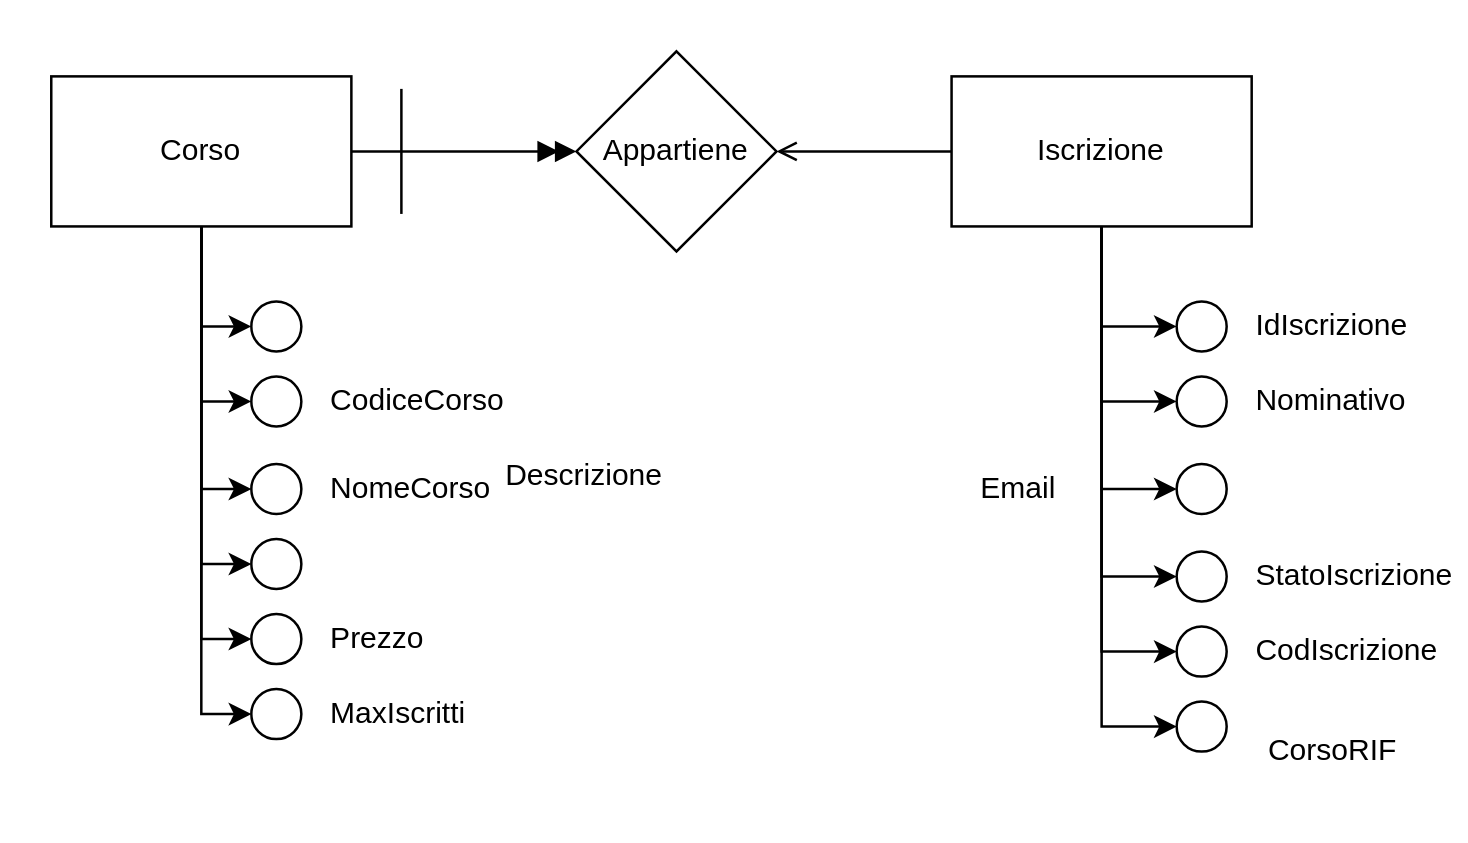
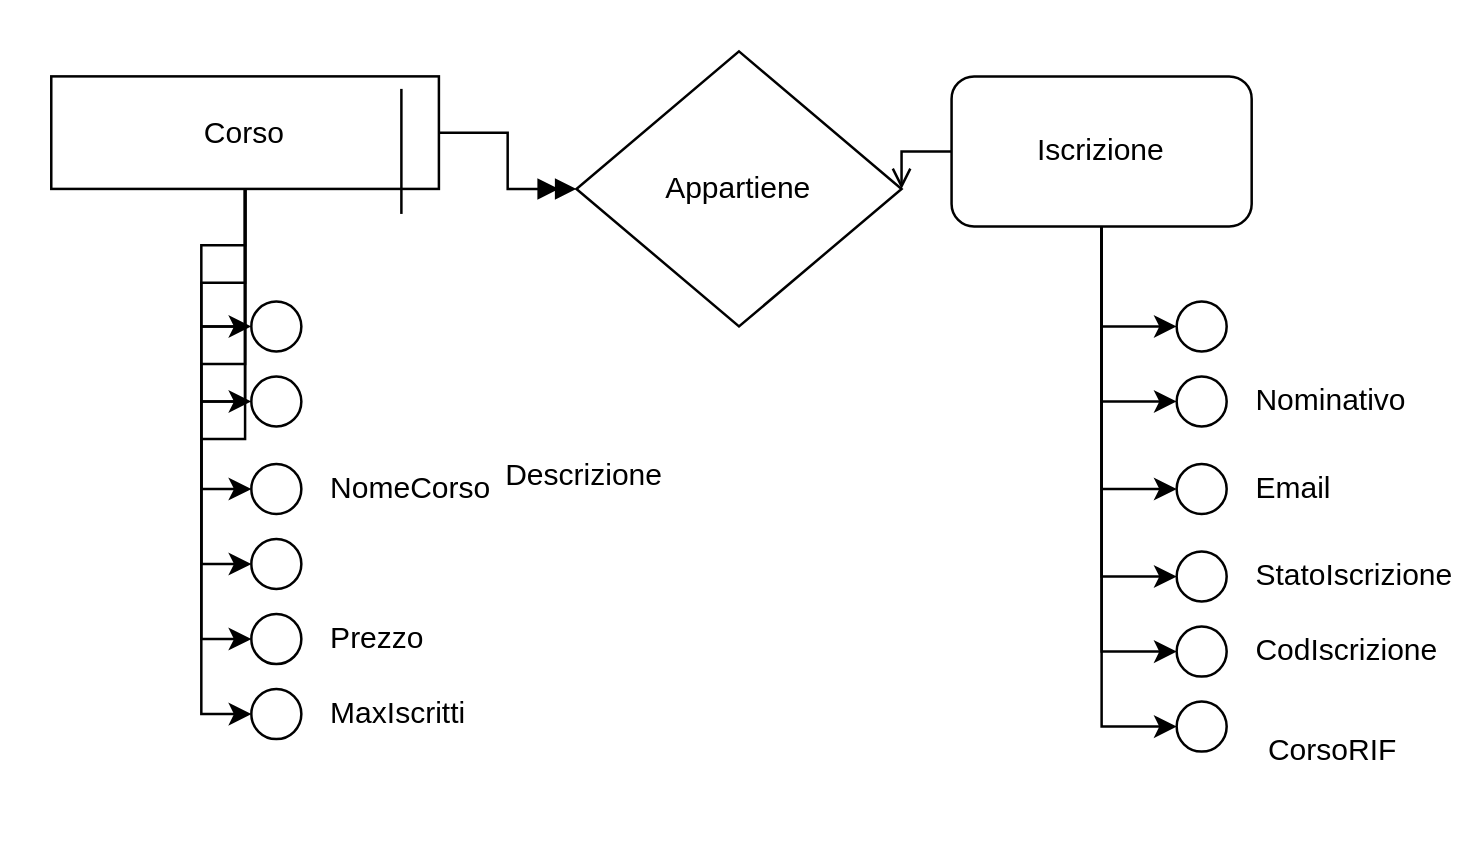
- <mxCell id="9" value="Corso" style="rounded=0;whiteSpace=wrap;html=1;" vertex="1" parent="1"><mxGeometry x="20" y="30" width="120" height="60" as="geometry" /></mxCell>
+ <mxCell id="9" value="Corso" style="rounded=0;whiteSpace=wrap;html=1;" vertex="1" parent="1"><mxGeometry x="20" y="30" width="155" height="45" as="geometry" /></mxCell>
- <mxCell id="18" value="Appartiene" style="rhombus;whiteSpace=wrap;html=1;" vertex="1" parent="1"><mxGeometry x="230" y="20" width="80" height="80" as="geometry" /></mxCell>
+ <mxCell id="18" value="Appartiene" style="rhombus;whiteSpace=wrap;html=1;" vertex="1" parent="1"><mxGeometry x="230" y="20" width="130" height="110" as="geometry" /></mxCell>
- <mxCell id="17" value="Iscrizione" style="rounded=0;whiteSpace=wrap;html=1;" vertex="1" parent="1"><mxGeometry x="380" y="30" width="120" height="60" as="geometry" /></mxCell>
+ <mxCell id="17" value="Iscrizione" style="whiteSpace=wrap;html=1;rounded=1;" vertex="1" parent="1"><mxGeometry x="380" y="30" width="120" height="60" as="geometry" /></mxCell>
- <mxCell id="32" value="IdIscrizione" style="text;html=1;align=left;verticalAlign=middle;whiteSpace=wrap;rounded=0;" vertex="1" parent="1"><mxGeometry x="500" y="115" width="60" height="30" as="geometry" /></mxCell>
- <mxCell id="22" value="CodiceCorso" style="text;html=1;align=left;verticalAlign=middle;whiteSpace=wrap;rounded=0;" vertex="1" parent="1"><mxGeometry x="130" y="145" width="60" height="30" as="geometry" /></mxCell>
- <mxCell id="36" value="Email" style="text;html=1;align=left;verticalAlign=middle;whiteSpace=wrap;rounded=0;" vertex="1" parent="1"><mxGeometry x="390" y="180" width="60" height="30" as="geometry" /></mxCell>
+ <mxCell id="36" value="Email" style="text;html=1;align=left;verticalAlign=middle;whiteSpace=wrap;rounded=0;" vertex="1" parent="1"><mxGeometry x="500" y="180" width="60" height="30" as="geometry" /></mxCell>
